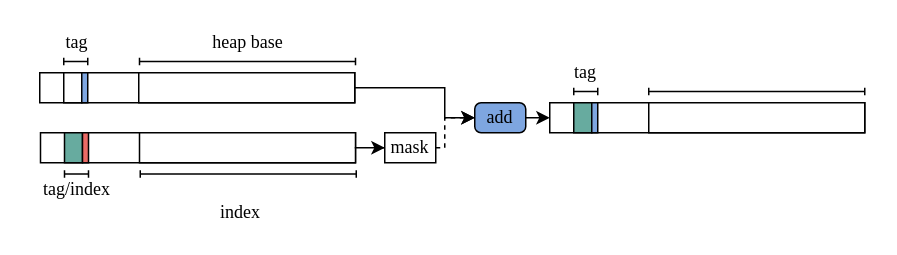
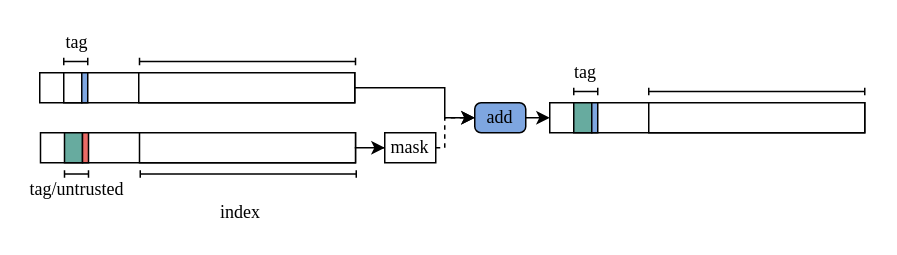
- <mxCell id="10" value="heap base" style="text;html=1;strokeColor=none;fillColor=none;align=center;verticalAlign=middle;whiteSpace=wrap;rounded=0;fontFamily=Latin Modern;" vertex="1" parent="1"><mxGeometry x="135" y="20.5" width="60" height="15" as="geometry" /></mxCell>
- <mxCell id="22" value="tag/index" style="text;html=1;strokeColor=none;fillColor=none;align=center;verticalAlign=middle;whiteSpace=wrap;rounded=0;fontFamily=Latin Modern;" vertex="1" parent="1"><mxGeometry x="20.5" y="118" width="60" height="15" as="geometry" /></mxCell>
+ <mxCell id="22" value="tag/untrusted" style="text;html=1;strokeColor=none;fillColor=none;align=center;verticalAlign=middle;whiteSpace=wrap;rounded=0;fontFamily=Latin Modern;" vertex="1" parent="1"><mxGeometry x="20.5" y="118" width="60" height="15" as="geometry" /></mxCell>
